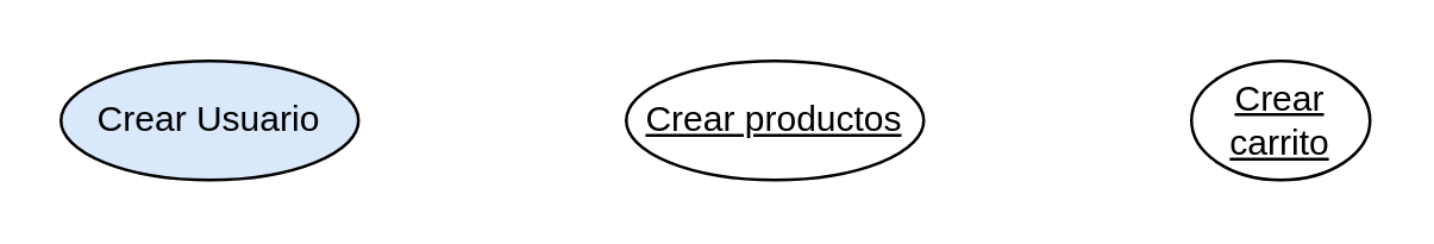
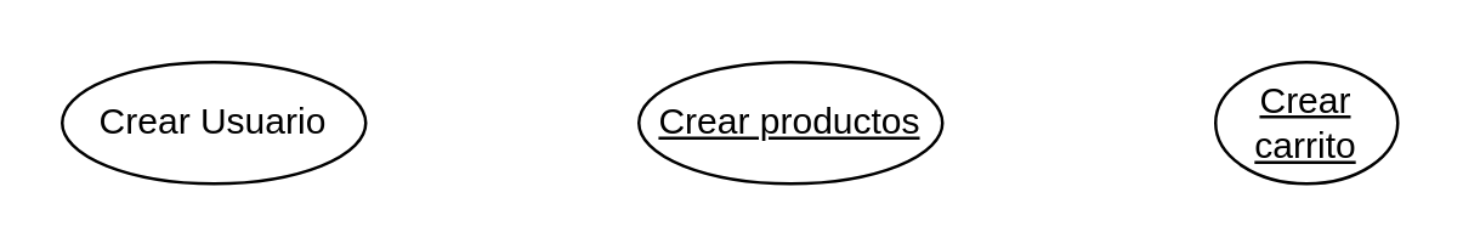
- <mxCell id="2" value="Crear Usuario" style="ellipse;whiteSpace=wrap;html=1;align=center;fillColor=#dae8fc;" vertex="1" parent="1"><mxGeometry x="20" y="20" width="100" height="40" as="geometry" /></mxCell>
+ <mxCell id="2" value="Crear Usuario" style="ellipse;whiteSpace=wrap;html=1;align=center;" vertex="1" parent="1"><mxGeometry x="20" y="20" width="100" height="40" as="geometry" /></mxCell>
